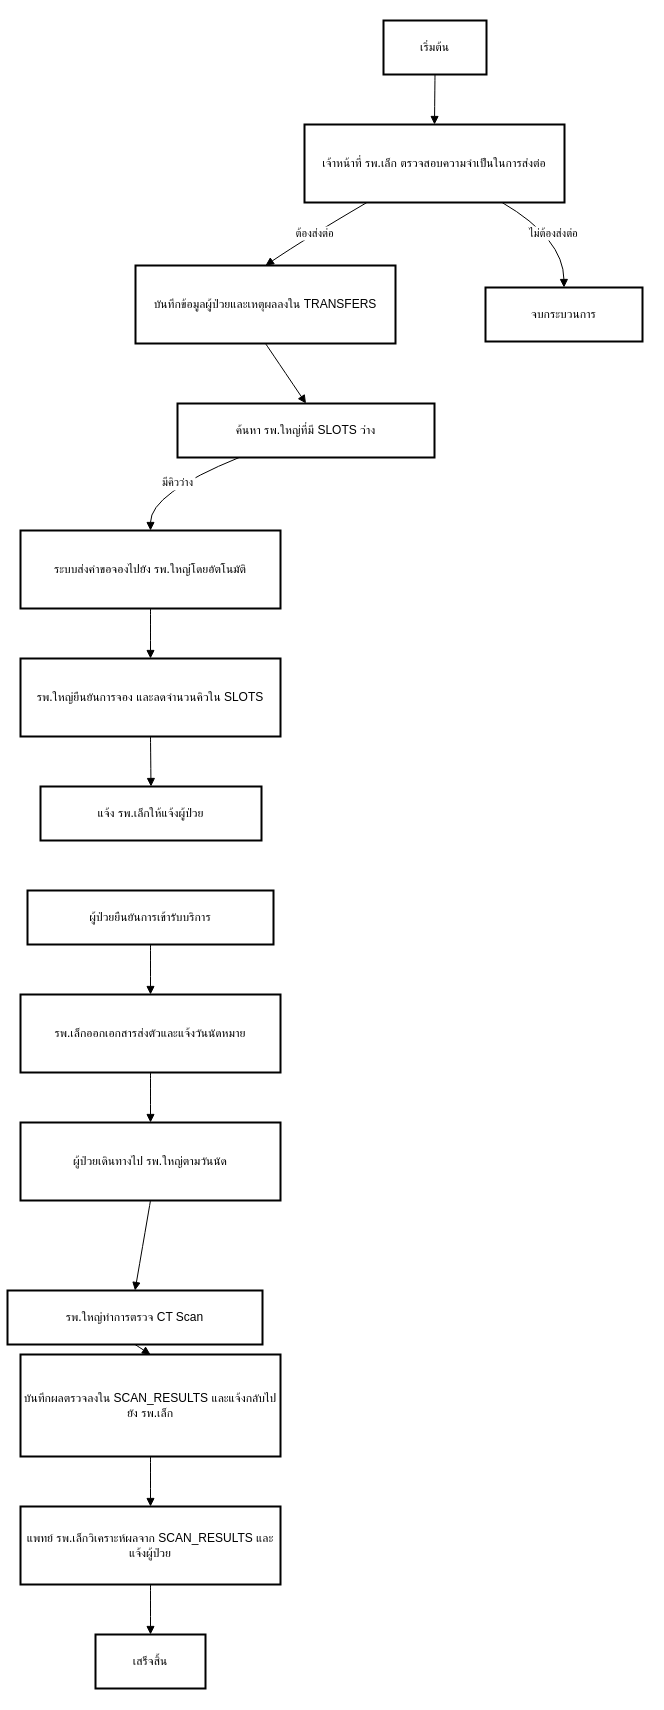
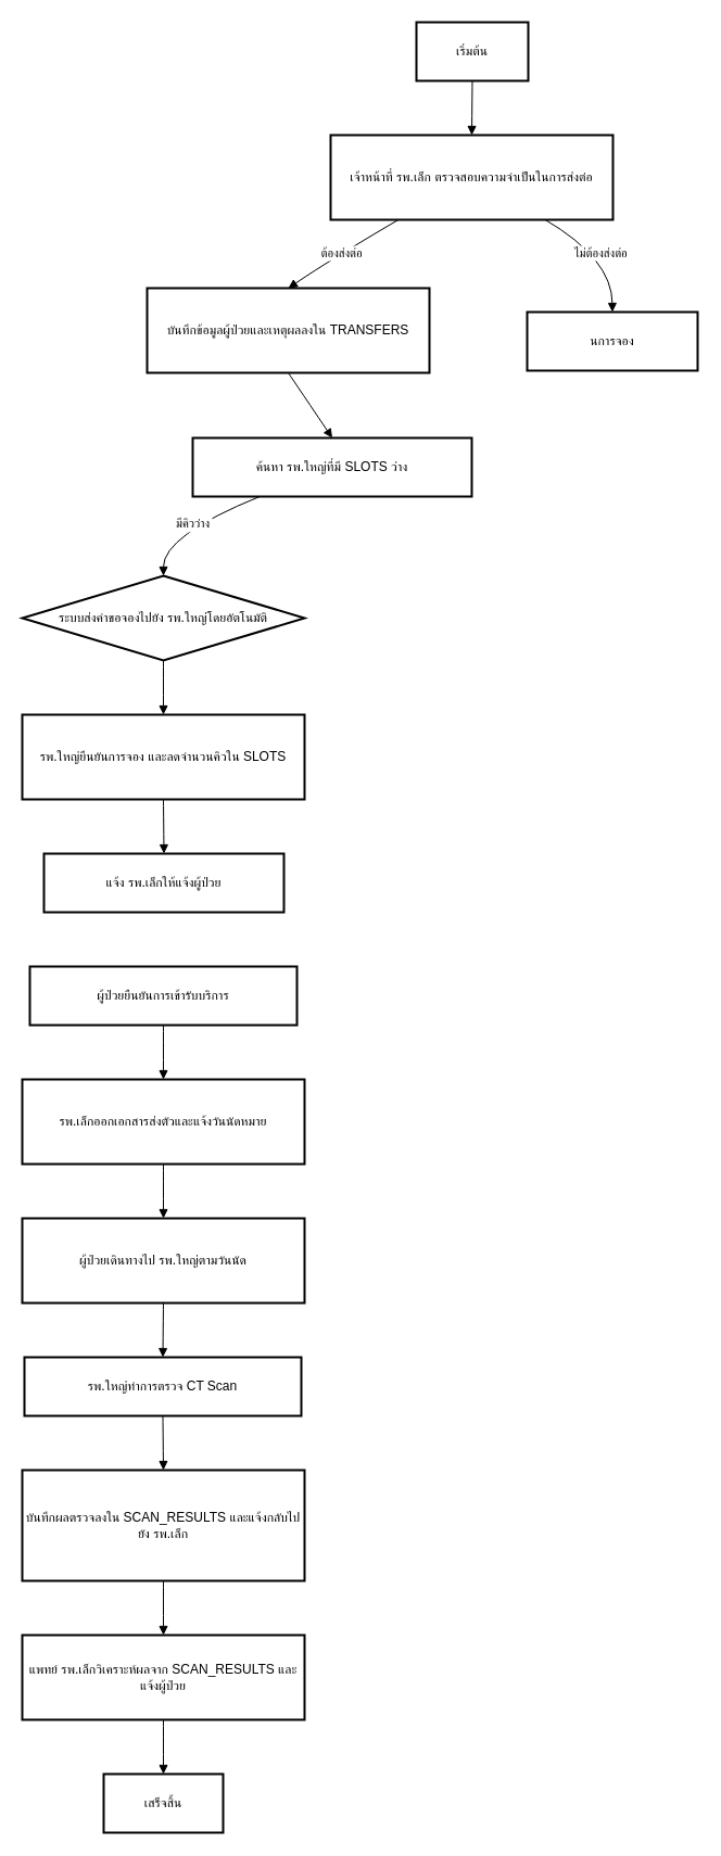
- <mxCell id="5" value="จบกระบวนการ" style="whiteSpace=wrap;strokeWidth=2;" parent="1" vertex="1"><mxGeometry x="485" y="287" width="157" height="54" as="geometry" /></mxCell>
+ <mxCell id="5" value="นการจอง" style="whiteSpace=wrap;strokeWidth=2;" parent="1" vertex="1"><mxGeometry x="485" y="287" width="157" height="54" as="geometry" /></mxCell>
- <mxCell id="7" value="ระบบส่งคำขอจองไปยัง รพ.ใหญ่โดยอัตโนมัติ" style="whiteSpace=wrap;strokeWidth=2;" parent="1" vertex="1"><mxGeometry x="20" y="530" width="260" height="78" as="geometry" /></mxCell>
+ <mxCell id="7" value="ระบบส่งคำขอจองไปยัง รพ.ใหญ่โดยอัตโนมัติ" style="rhombus;whiteSpace=wrap;strokeWidth=2;" parent="1" vertex="1"><mxGeometry x="20" y="530" width="260" height="78" as="geometry" /></mxCell>
- <mxCell id="13" value="รพ.ใหญ่ทำการตรวจ CT Scan" style="whiteSpace=wrap;strokeWidth=2;" parent="1" vertex="1"><mxGeometry x="7" y="1290" width="255" height="54" as="geometry" /></mxCell>
+ <mxCell id="13" value="รพ.ใหญ่ทำการตรวจ CT Scan" style="whiteSpace=wrap;strokeWidth=2;" parent="1" vertex="1"><mxGeometry x="22" y="1250" width="255" height="54" as="geometry" /></mxCell>
